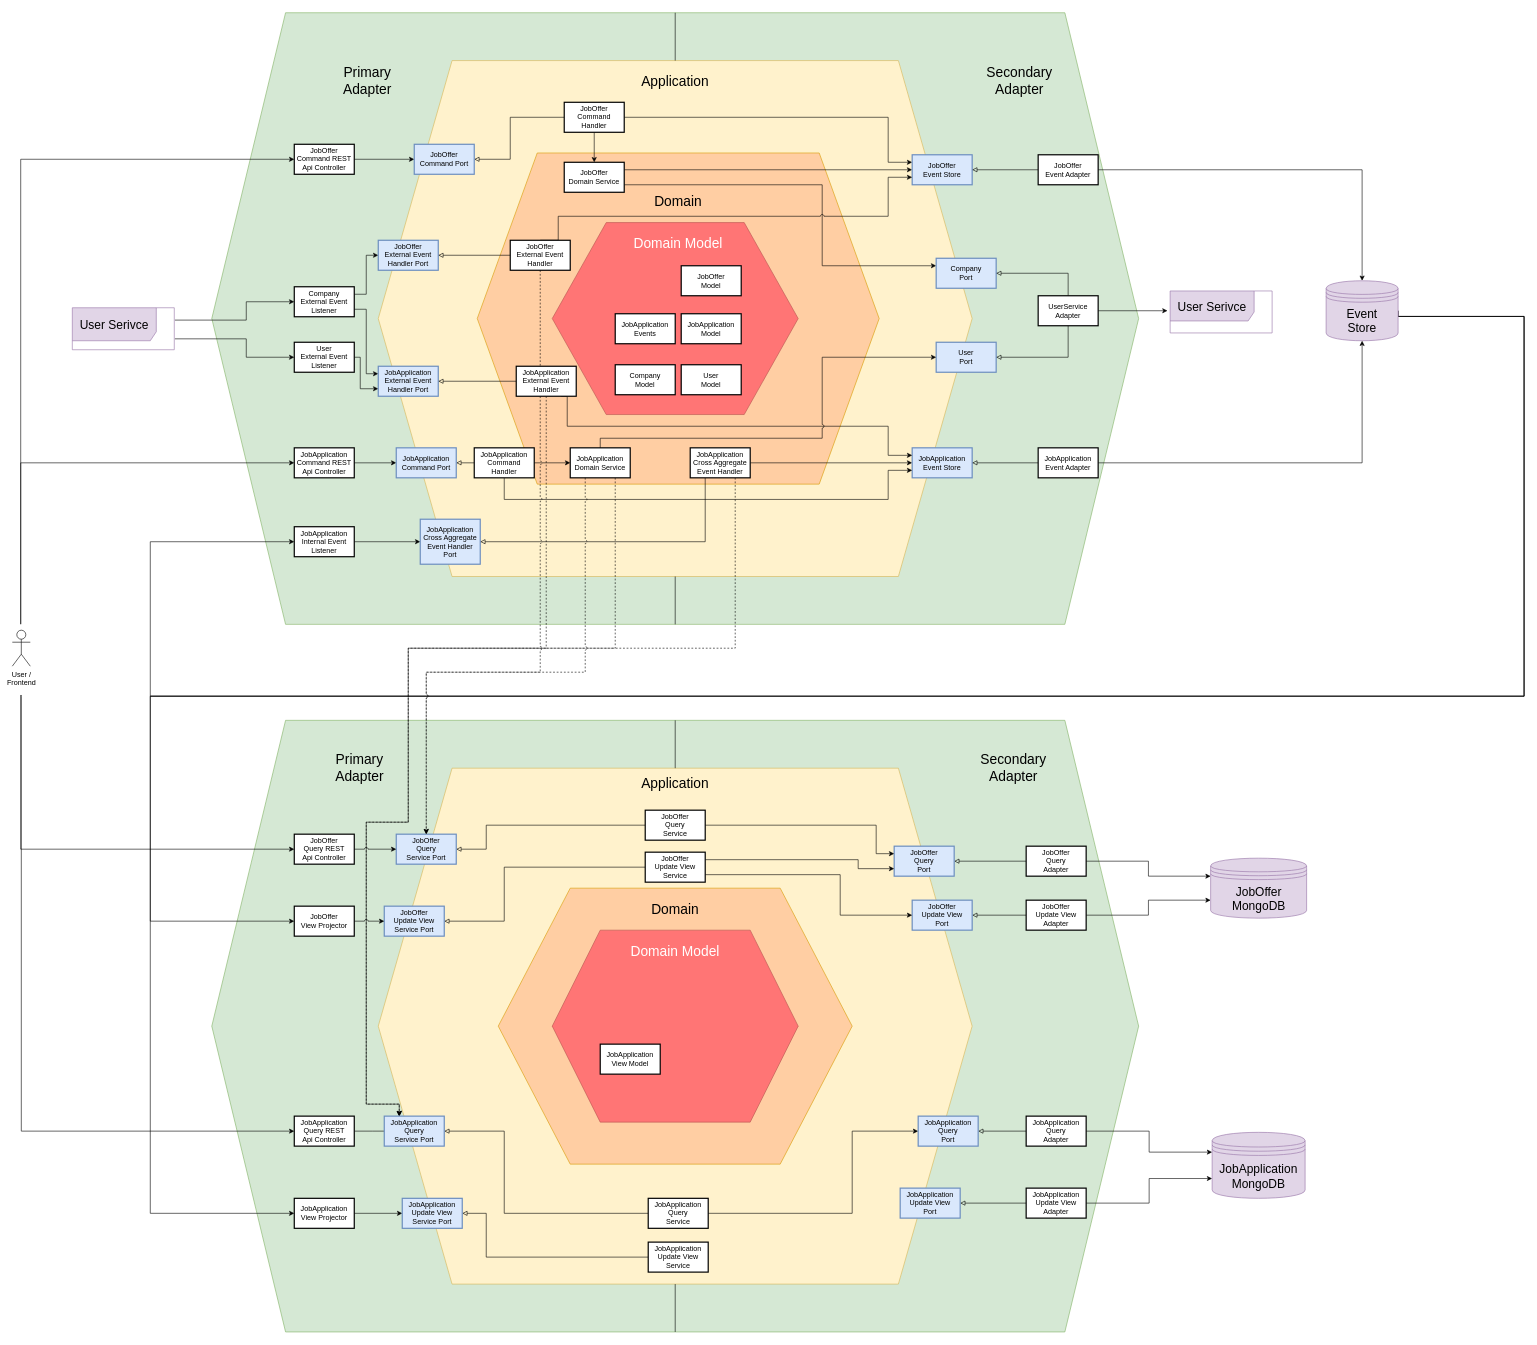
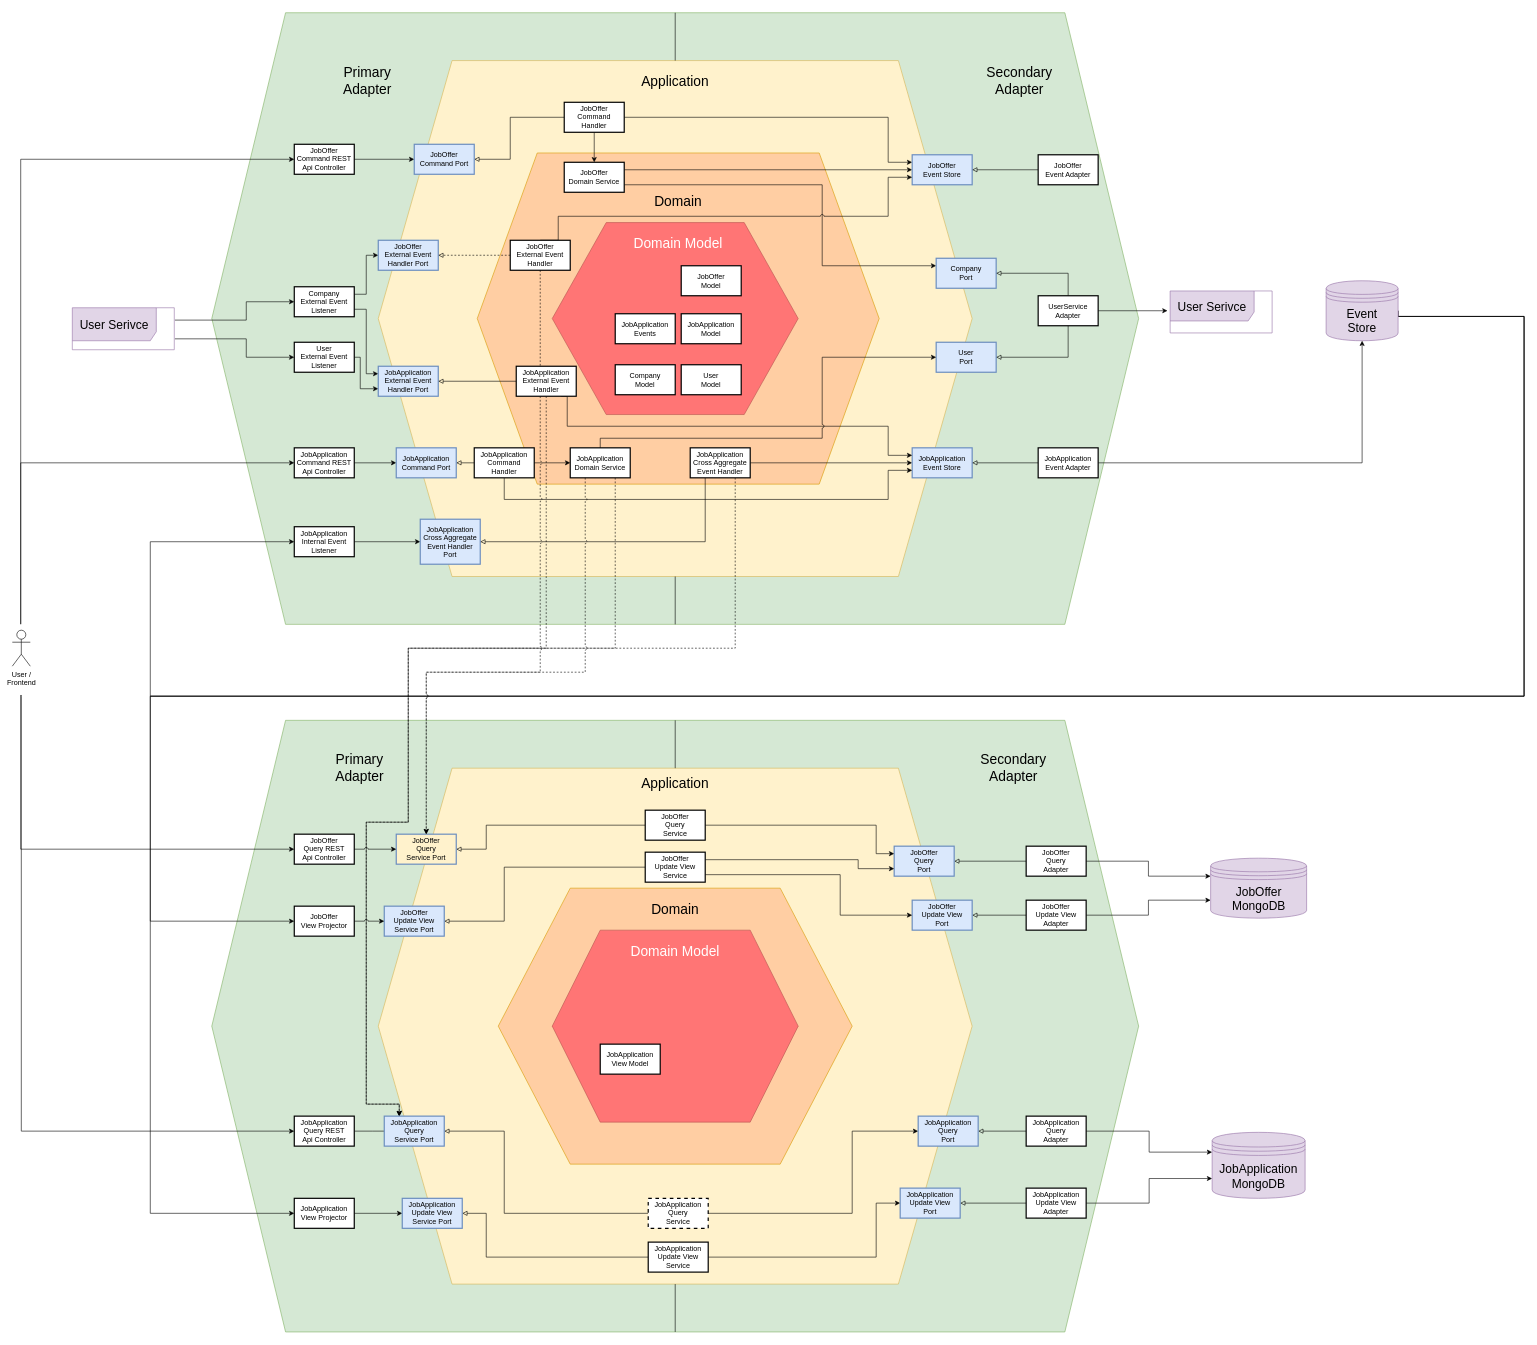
- <mxCell id="42" style="edgeStyle=orthogonalEdgeStyle;rounded=0;orthogonalLoop=1;jettySize=auto;html=1;endArrow=block;endFill=0;exitX=0;exitY=0.5;exitDx=0;exitDy=0;entryX=1;entryY=0.5;entryDx=0;entryDy=0;" edge="1" parent="1" source="41" target="38"><mxGeometry relative="1" as="geometry"><mxPoint x="630" y="275" as="sourcePoint" /><mxPoint x="550" y="275" as="targetPoint" /></mxGeometry></mxCell>
+ <mxCell id="42" style="edgeStyle=orthogonalEdgeStyle;rounded=0;orthogonalLoop=1;jettySize=auto;html=1;endArrow=block;endFill=0;exitX=0;exitY=0.5;exitDx=0;exitDy=0;entryX=1;entryY=0.5;entryDx=0;entryDy=0;dashed=1;" edge="1" parent="1" source="41" target="38"><mxGeometry relative="1" as="geometry"><mxPoint x="630" y="275" as="sourcePoint" /><mxPoint x="550" y="275" as="targetPoint" /></mxGeometry></mxCell>
- <mxCell id="25" style="edgeStyle=orthogonalEdgeStyle;rounded=0;orthogonalLoop=1;jettySize=auto;html=1;exitX=1;exitY=0.5;exitDx=0;exitDy=0;" edge="1" parent="1" source="32" target="30"><mxGeometry relative="1" as="geometry" /></mxCell>
- <mxCell id="117" value="JobOffer&lt;br&gt;Query &lt;br&gt;Service Port" style="rounded=0;whiteSpace=wrap;html=1;strokeWidth=2;fillColor=#dae8fc;strokeColor=#6c8ebf;" vertex="1" parent="1"><mxGeometry x="660" y="1390" width="100" height="50" as="geometry" /></mxCell>
+ <mxCell id="117" value="JobOffer&lt;br&gt;Query &lt;br&gt;Service Port" style="rounded=0;whiteSpace=wrap;html=1;strokeWidth=2;fillColor=#fff2cc;strokeColor=#6c8ebf;" vertex="1" parent="1"><mxGeometry x="660" y="1390" width="100" height="50" as="geometry" /></mxCell>
+ <mxCell id="83" style="edgeStyle=orthogonalEdgeStyle;rounded=0;orthogonalLoop=1;jettySize=auto;html=1;entryX=0;entryY=0.5;entryDx=0;entryDy=0;" edge="1" parent="1" source="115" target="112"><mxGeometry relative="1" as="geometry"><Array as="points"><mxPoint x="1460" y="2095" /><mxPoint x="1460" y="2005" /></Array></mxGeometry></mxCell>
- <mxCell id="116" value="JobApplication&lt;br style=&quot;border-color: var(--border-color);&quot;&gt;Query&lt;br style=&quot;border-color: var(--border-color);&quot;&gt;Service" style="rounded=0;whiteSpace=wrap;html=1;strokeWidth=2;" vertex="1" parent="1"><mxGeometry x="1080" y="1997" width="100" height="50" as="geometry" /></mxCell>
+ <mxCell id="116" value="JobApplication&lt;br style=&quot;border-color: var(--border-color);&quot;&gt;Query&lt;br style=&quot;border-color: var(--border-color);&quot;&gt;Service" style="rounded=0;whiteSpace=wrap;html=1;strokeWidth=2;dashed=1;" vertex="1" parent="1"><mxGeometry x="1080" y="1997" width="100" height="50" as="geometry" /></mxCell>
